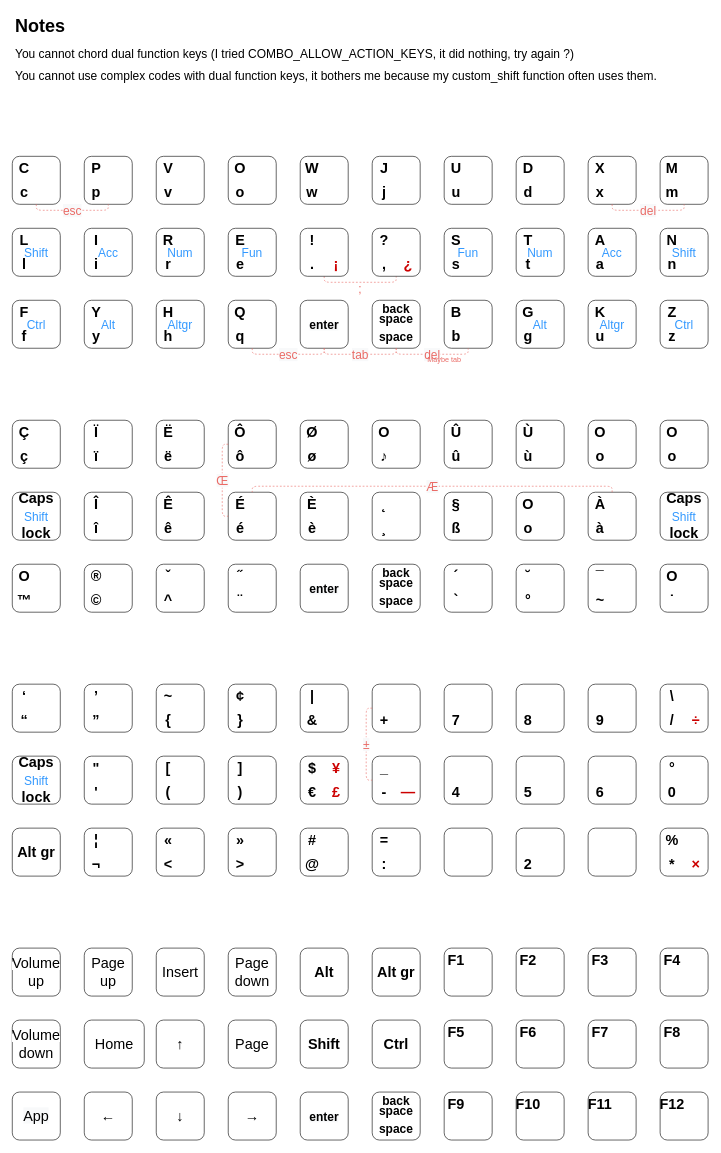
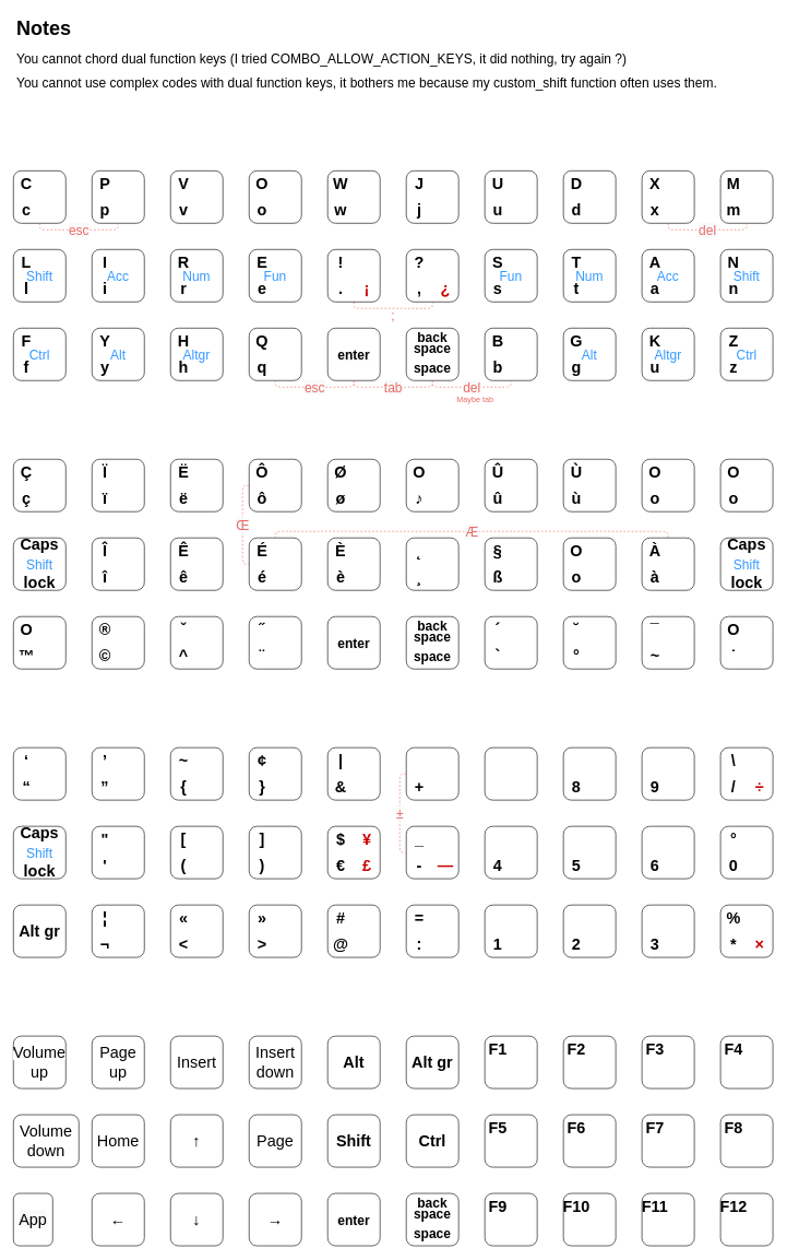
- <mxCell id="437" value="Maybe tab" style="text;html=1;align=center;verticalAlign=middle;resizable=0;points=[];autosize=1;fontColor=#EA6B66;" vertex="1" parent="1"><mxGeometry x="705" y="590" width="70" height="20" as="geometry" /></mxCell>
+ <mxCell id="437" value="Maybe tab" style="text;html=1;align=center;verticalAlign=middle;resizable=0;points=[];autosize=1;fontColor=#EA6B66;" vertex="1" parent="1"><mxGeometry x="690" y="600" width="70" height="20" as="geometry" /></mxCell>
- <mxCell id="176" value="&lt;b&gt;&lt;font style=&quot;font-size: 24px&quot;&gt;7&lt;/font&gt;&lt;/b&gt;" style="text;html=1;strokeColor=none;fillColor=none;align=center;verticalAlign=middle;whiteSpace=wrap;rounded=0;" parent="174" vertex="1"><mxGeometry x="10" y="50" width="20" height="20" as="geometry" /></mxCell>
+ <mxCell id="212" value="&lt;span style=&quot;font-size: 24px&quot;&gt;&lt;b&gt;1&lt;/b&gt;&lt;/span&gt;" style="text;html=1;strokeColor=none;fillColor=none;align=center;verticalAlign=middle;whiteSpace=wrap;rounded=0;" parent="210" vertex="1"><mxGeometry x="10" y="50" width="20" height="20" as="geometry" /></mxCell>
+ <mxCell id="209" value="&lt;b&gt;&lt;font style=&quot;font-size: 24px&quot;&gt;3&lt;/font&gt;&lt;/b&gt;" style="text;html=1;strokeColor=none;fillColor=none;align=center;verticalAlign=middle;whiteSpace=wrap;rounded=0;" parent="207" vertex="1"><mxGeometry x="10" y="50" width="20" height="20" as="geometry" /></mxCell>
- <mxCell id="159" value="&lt;font style=&quot;font-size: 24px&quot;&gt;Page down&lt;/font&gt;" style="rounded=1;whiteSpace=wrap;html=1;" parent="1" vertex="1"><mxGeometry x="380" y="1580" width="80" height="80" as="geometry" /></mxCell>
+ <mxCell id="159" value="&lt;font style=&quot;font-size: 24px&quot;&gt;Insert down&lt;/font&gt;" style="rounded=1;whiteSpace=wrap;html=1;" parent="1" vertex="1"><mxGeometry x="380" y="1580" width="80" height="80" as="geometry" /></mxCell>
- <mxCell id="158" value="&lt;span style=&quot;background-color: rgb(255 , 255 , 255)&quot;&gt;&lt;span style=&quot;color: rgb(0 , 0 , 0) ; font-family: &amp;#34;helvetica&amp;#34; ; font-size: 24px ; font-style: normal ; font-weight: 400 ; letter-spacing: normal ; text-align: center ; text-indent: 0px ; text-transform: none ; word-spacing: 0px ; display: inline ; float: none&quot;&gt;Volume down&lt;/span&gt;&lt;br&gt;&lt;/span&gt;" style="rounded=1;whiteSpace=wrap;html=1;" parent="1" vertex="1"><mxGeometry x="20" y="1700" width="80" height="80" as="geometry" /></mxCell>
+ <mxCell id="158" value="&lt;span style=&quot;background-color: rgb(255 , 255 , 255)&quot;&gt;&lt;span style=&quot;color: rgb(0 , 0 , 0) ; font-family: &amp;#34;helvetica&amp;#34; ; font-size: 24px ; font-style: normal ; font-weight: 400 ; letter-spacing: normal ; text-align: center ; text-indent: 0px ; text-transform: none ; word-spacing: 0px ; display: inline ; float: none&quot;&gt;Volume down&lt;/span&gt;&lt;br&gt;&lt;/span&gt;" style="rounded=1;whiteSpace=wrap;html=1;" parent="1" vertex="1"><mxGeometry x="20" y="1700" width="100" height="80" as="geometry" /></mxCell>
- <mxCell id="146" value="&lt;font style=&quot;font-size: 24px&quot;&gt;Home&lt;/font&gt;" style="rounded=1;whiteSpace=wrap;html=1;" parent="1" vertex="1"><mxGeometry x="140" y="1700" width="100" height="80" as="geometry" /></mxCell>
+ <mxCell id="146" value="&lt;font style=&quot;font-size: 24px&quot;&gt;Home&lt;/font&gt;" style="rounded=1;whiteSpace=wrap;html=1;" parent="1" vertex="1"><mxGeometry x="140" y="1700" width="80" height="80" as="geometry" /></mxCell>
- <mxCell id="151" value="&lt;span style=&quot;color: rgb(0 , 0 , 0) ; font-family: &amp;#34;helvetica&amp;#34; ; font-size: 24px ; font-style: normal ; font-weight: 400 ; letter-spacing: normal ; text-align: center ; text-indent: 0px ; text-transform: none ; word-spacing: 0px ; background-color: rgb(248 , 249 , 250) ; display: inline ; float: none&quot;&gt;App&lt;/span&gt;&lt;br&gt;" style="rounded=1;whiteSpace=wrap;html=1;" parent="1" vertex="1"><mxGeometry x="20" y="1820" width="80" height="80" as="geometry" /></mxCell>
+ <mxCell id="151" value="&lt;span style=&quot;color: rgb(0 , 0 , 0) ; font-family: &amp;#34;helvetica&amp;#34; ; font-size: 24px ; font-style: normal ; font-weight: 400 ; letter-spacing: normal ; text-align: center ; text-indent: 0px ; text-transform: none ; word-spacing: 0px ; background-color: rgb(248 , 249 , 250) ; display: inline ; float: none&quot;&gt;App&lt;/span&gt;&lt;br&gt;" style="rounded=1;whiteSpace=wrap;html=1;" parent="1" vertex="1"><mxGeometry x="20" y="1820" width="60" height="80" as="geometry" /></mxCell>
